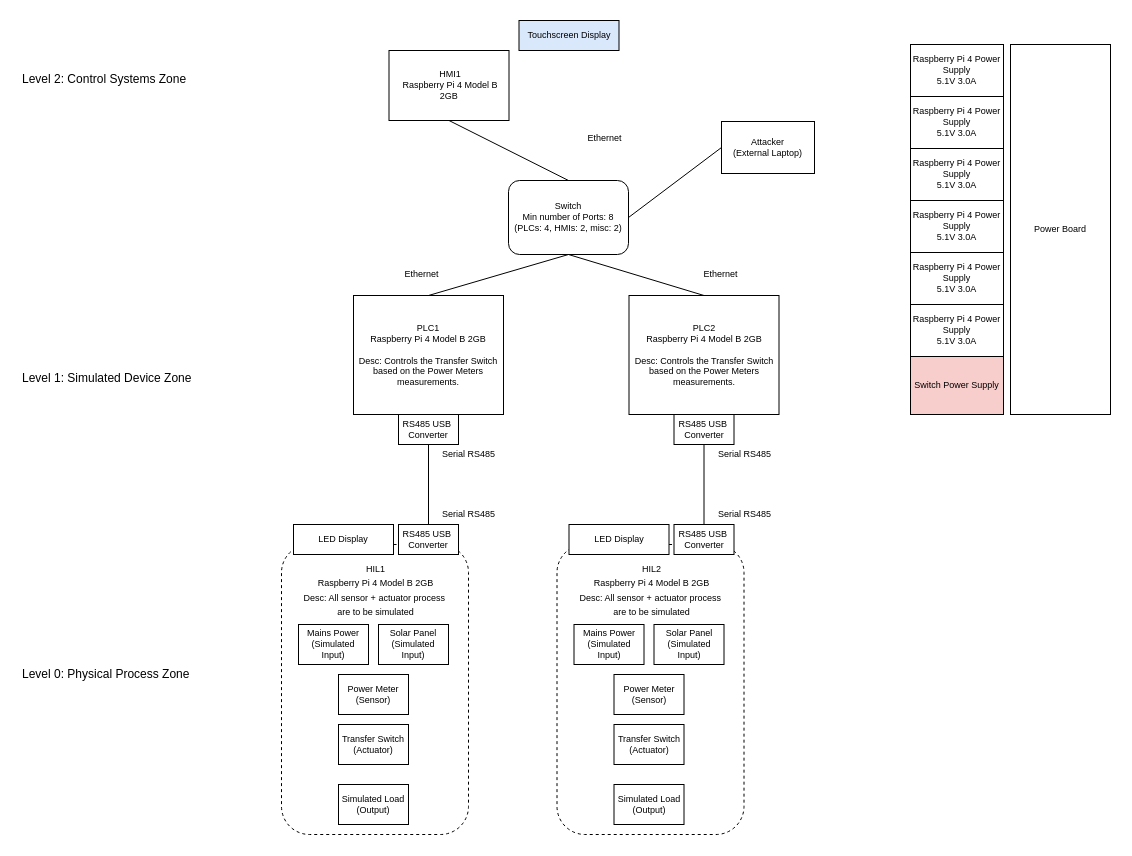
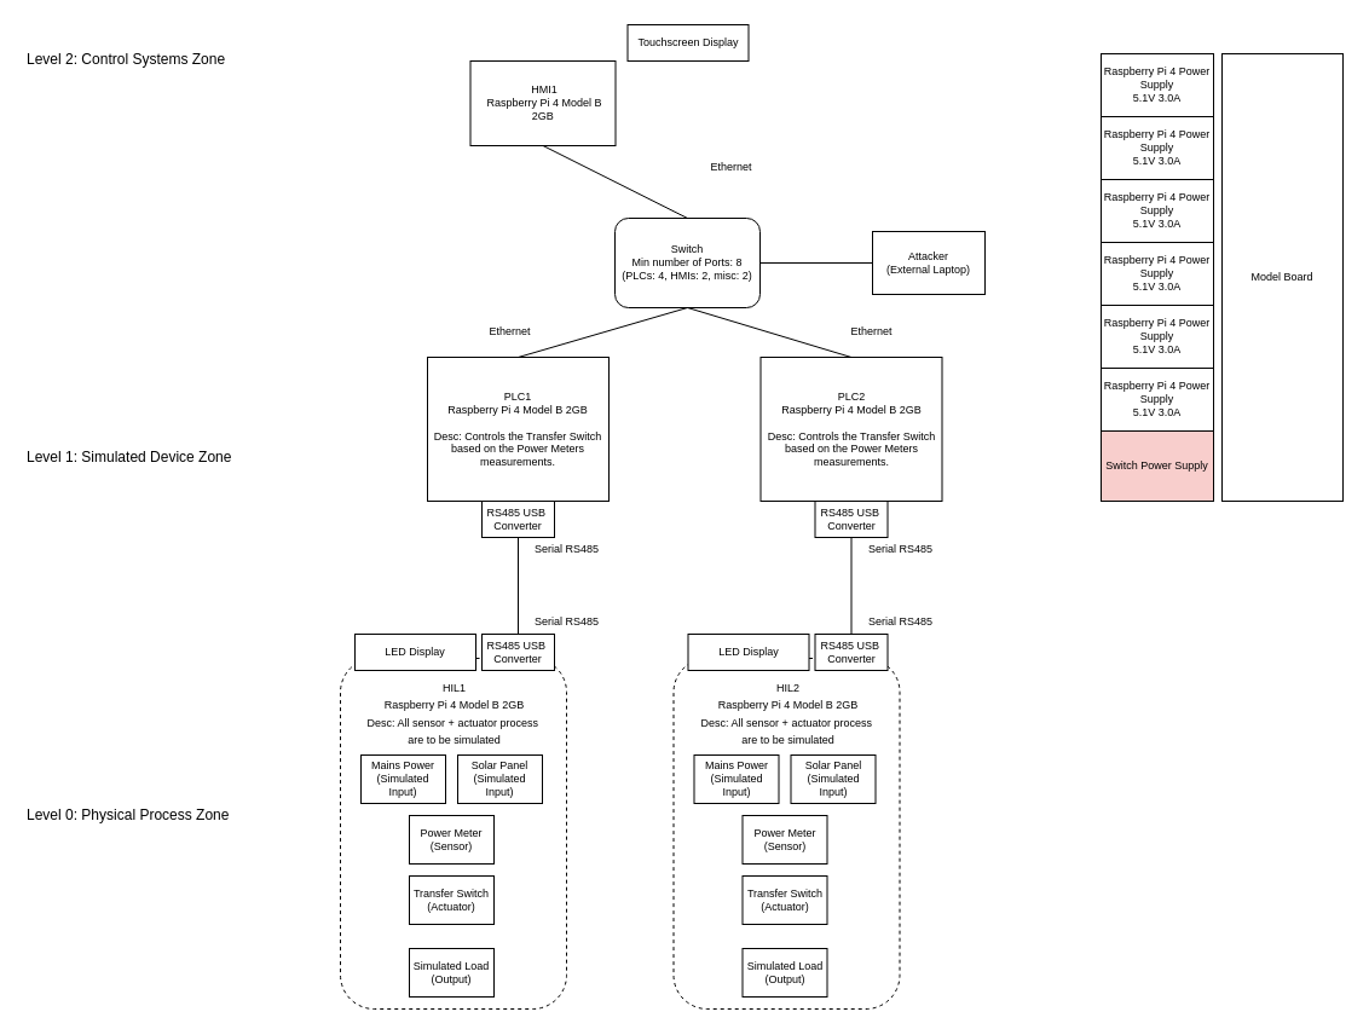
- <mxCell id="27" value="Touchscreen Display" style="rounded=0;whiteSpace=wrap;html=1;fontSize=9;fillColor=#dae8fc;" vertex="1" parent="1"><mxGeometry x="518.5" y="20" width="100" height="30" as="geometry" /></mxCell>
+ <mxCell id="27" value="Touchscreen Display" style="rounded=0;whiteSpace=wrap;html=1;fontSize=9;" vertex="1" parent="1"><mxGeometry x="518.5" y="20" width="100" height="30" as="geometry" /></mxCell>
- <mxCell id="10" value="Level 2: Control Systems Zone" style="text;html=1;align=left;verticalAlign=middle;resizable=0;points=[];autosize=1;strokeColor=none;fillColor=none;" vertex="1" parent="1"><mxGeometry x="20" y="64" width="190" height="30" as="geometry" /></mxCell>
+ <mxCell id="10" value="Level 2: Control Systems Zone" style="text;html=1;align=left;verticalAlign=middle;resizable=0;points=[];autosize=1;strokeColor=none;fillColor=none;" vertex="1" parent="1"><mxGeometry x="20" y="34" width="190" height="30" as="geometry" /></mxCell>
- <mxCell id="7" value="Attacker&lt;div&gt;(External Laptop)&lt;/div&gt;" style="rounded=0;whiteSpace=wrap;html=1;fontSize=9;" vertex="1" parent="1"><mxGeometry x="721" y="121" width="93" height="52" as="geometry" /></mxCell>
+ <mxCell id="7" value="Attacker&lt;div&gt;(External Laptop)&lt;/div&gt;" style="rounded=0;whiteSpace=wrap;html=1;fontSize=9;" vertex="1" parent="1"><mxGeometry x="721" y="191" width="93" height="52" as="geometry" /></mxCell>
- <mxCell id="50" value="Power Board" style="rounded=0;whiteSpace=wrap;html=1;fontSize=9;" vertex="1" parent="1"><mxGeometry x="1010" y="44" width="100" height="370" as="geometry" /></mxCell>
+ <mxCell id="50" value="Model Board" style="rounded=0;whiteSpace=wrap;html=1;fontSize=9;" vertex="1" parent="1"><mxGeometry x="1010" y="44" width="100" height="370" as="geometry" /></mxCell>
